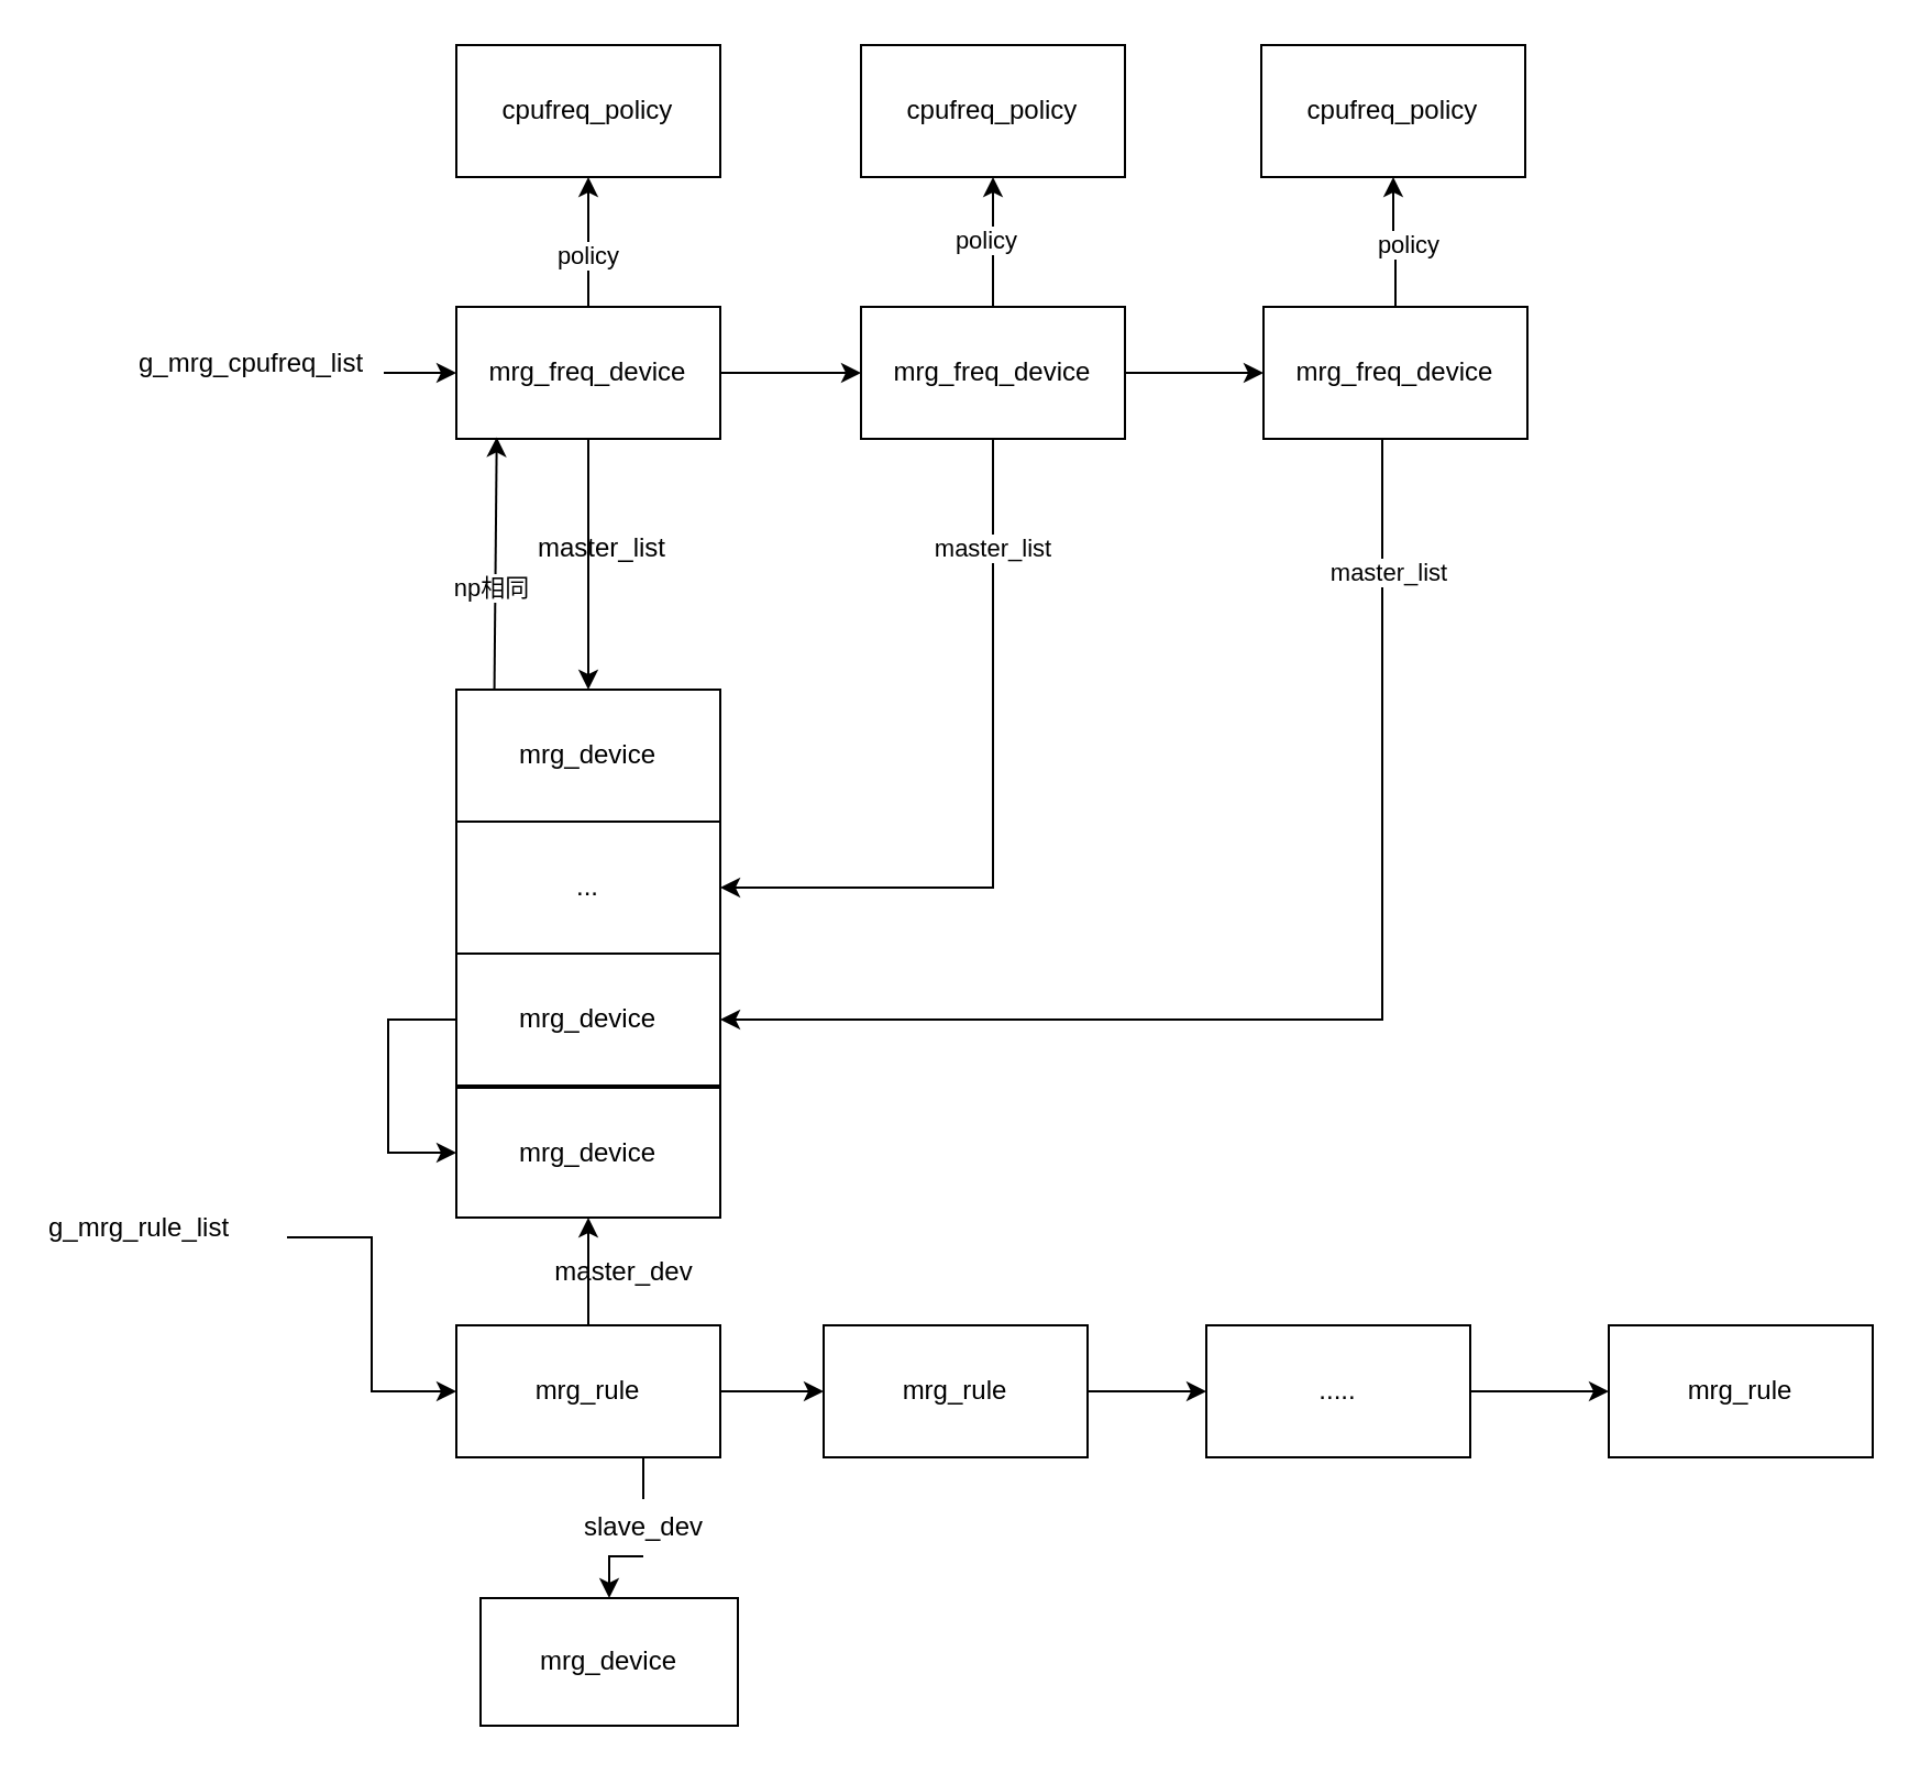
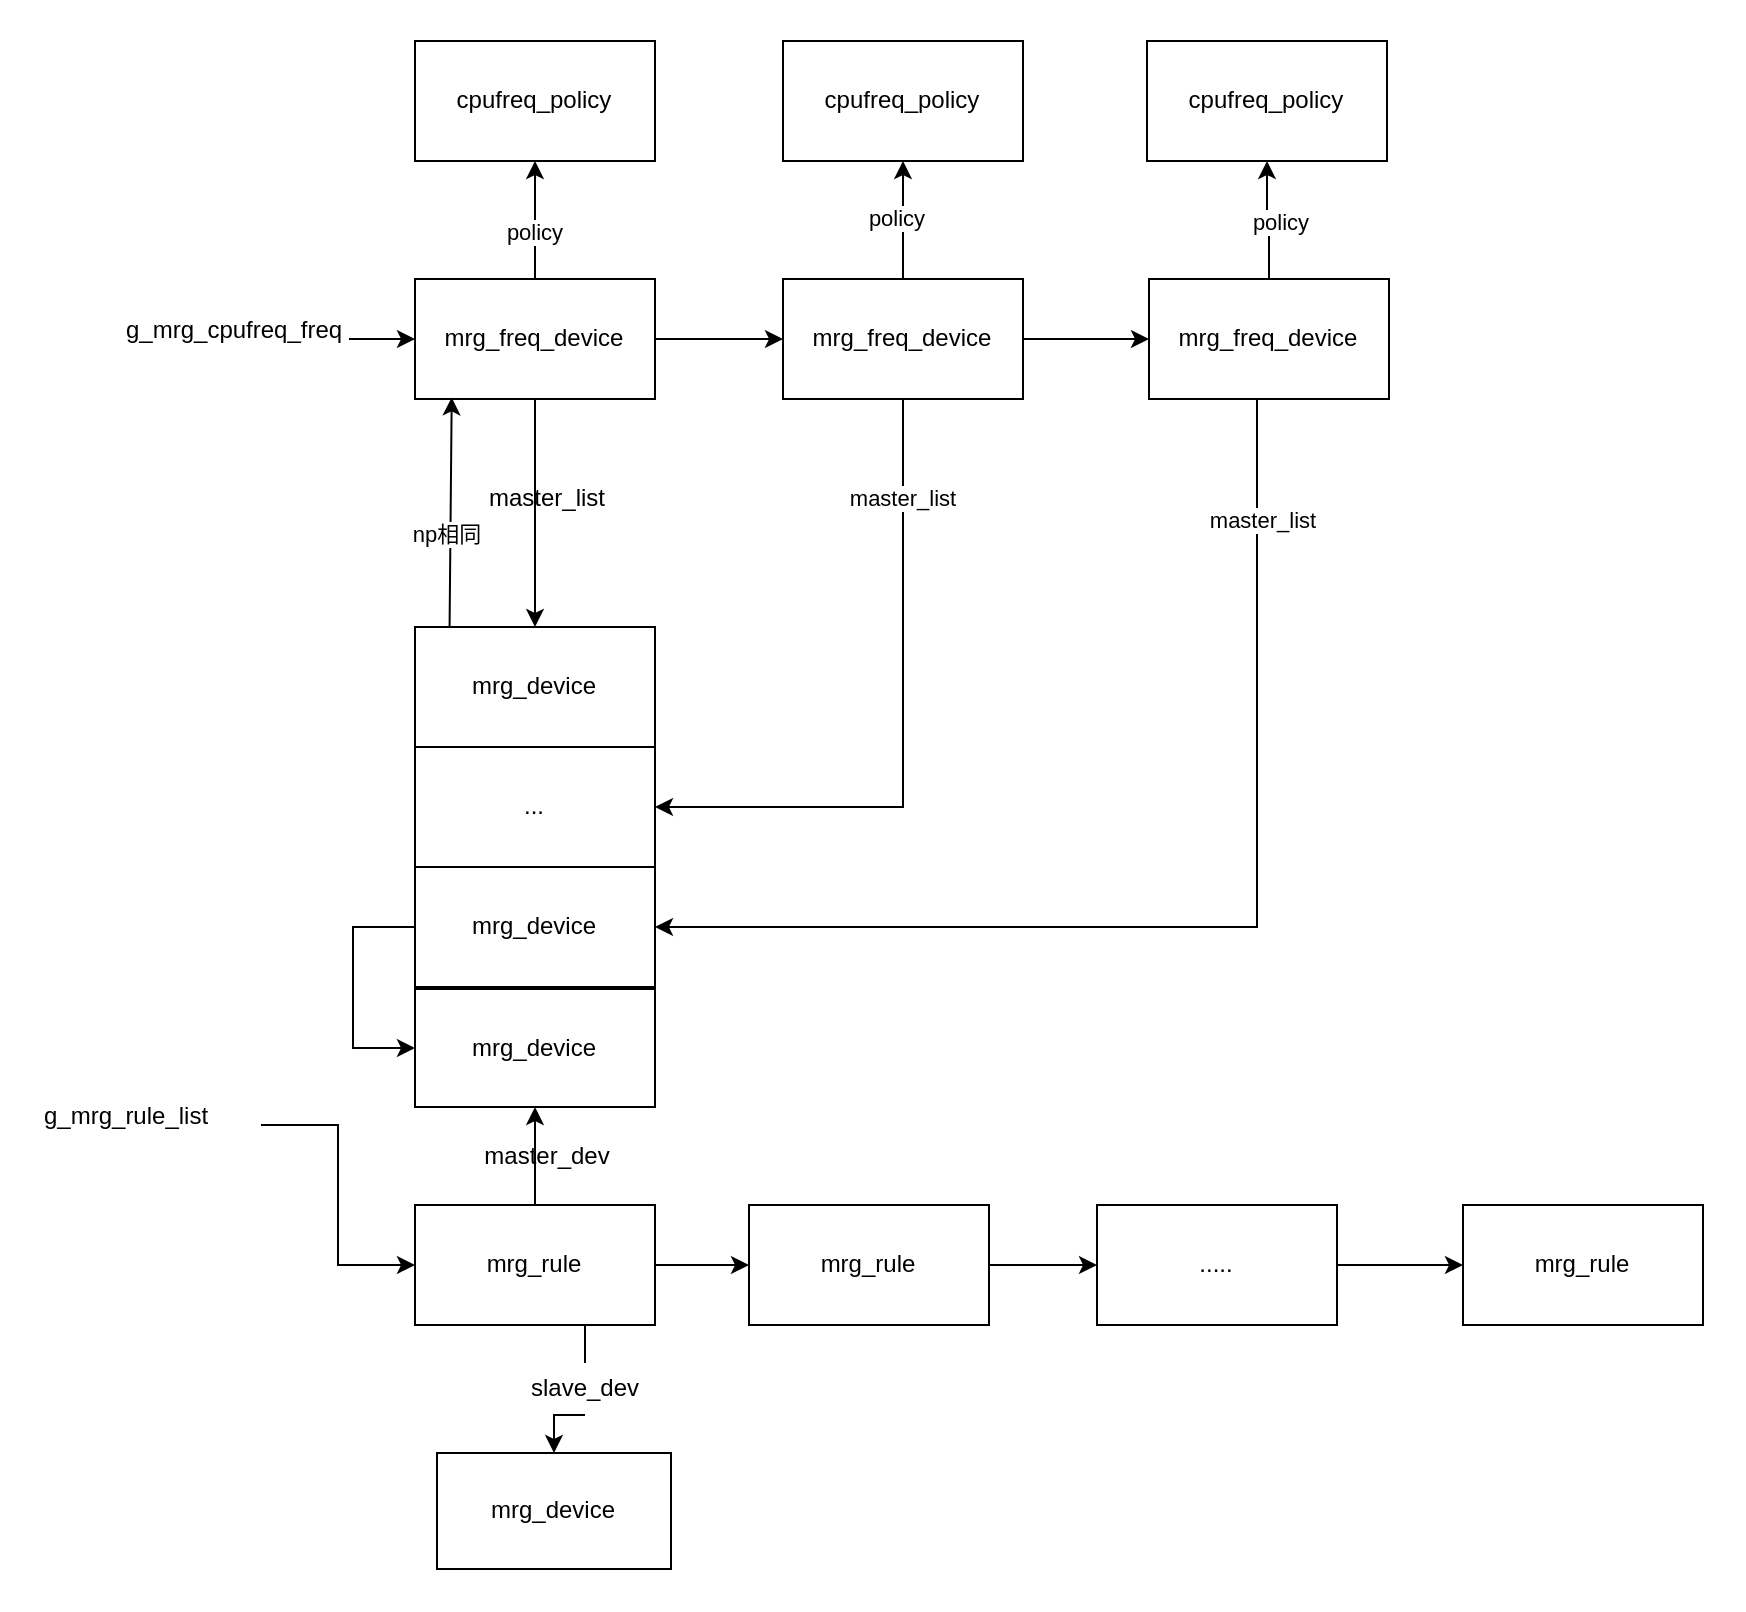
- <mxCell id="28" value="&lt;meta charset=&quot;utf-8&quot;&gt;&lt;article data-content=&quot;[{&amp;quot;type&amp;quot;:&amp;quot;block&amp;quot;,&amp;quot;id&amp;quot;:&amp;quot;Tluz-1677480727434&amp;quot;,&amp;quot;name&amp;quot;:&amp;quot;code&amp;quot;,&amp;quot;data&amp;quot;:{&amp;quot;wrap&amp;quot;:false,&amp;quot;language&amp;quot;:&amp;quot;&amp;quot;,&amp;quot;theme&amp;quot;:&amp;quot;default&amp;quot;},&amp;quot;nodes&amp;quot;:[{&amp;quot;type&amp;quot;:&amp;quot;block&amp;quot;,&amp;quot;id&amp;quot;:&amp;quot;RiQY-1677484245727&amp;quot;,&amp;quot;name&amp;quot;:&amp;quot;code-line&amp;quot;,&amp;quot;data&amp;quot;:{},&amp;quot;nodes&amp;quot;:[{&amp;quot;type&amp;quot;:&amp;quot;text&amp;quot;,&amp;quot;id&amp;quot;:&amp;quot;qBcn-1677484245725&amp;quot;,&amp;quot;leaves&amp;quot;:[{&amp;quot;text&amp;quot;:&amp;quot;g_mrg_cpufreq_list&amp;quot;,&amp;quot;marks&amp;quot;:[]}]}]}],&amp;quot;state&amp;quot;:{}}]&quot;&gt;&lt;div data-language=&quot;&quot; style=&quot;&quot; data-theme=&quot;default&quot;&gt;g_mrg_cpufreq_list&lt;/div&gt;&lt;/article&gt;" style="text;whiteSpace=wrap;html=1;" vertex="1" parent="1"><mxGeometry x="61" y="151" width="113" height="36" as="geometry" /></mxCell>
+ <mxCell id="28" value="&lt;meta charset=&quot;utf-8&quot;&gt;&lt;article data-content=&quot;[{&amp;quot;type&amp;quot;:&amp;quot;block&amp;quot;,&amp;quot;id&amp;quot;:&amp;quot;Tluz-1677480727434&amp;quot;,&amp;quot;name&amp;quot;:&amp;quot;code&amp;quot;,&amp;quot;data&amp;quot;:{&amp;quot;wrap&amp;quot;:false,&amp;quot;language&amp;quot;:&amp;quot;&amp;quot;,&amp;quot;theme&amp;quot;:&amp;quot;default&amp;quot;},&amp;quot;nodes&amp;quot;:[{&amp;quot;type&amp;quot;:&amp;quot;block&amp;quot;,&amp;quot;id&amp;quot;:&amp;quot;RiQY-1677484245727&amp;quot;,&amp;quot;name&amp;quot;:&amp;quot;code-line&amp;quot;,&amp;quot;data&amp;quot;:{},&amp;quot;nodes&amp;quot;:[{&amp;quot;type&amp;quot;:&amp;quot;text&amp;quot;,&amp;quot;id&amp;quot;:&amp;quot;qBcn-1677484245725&amp;quot;,&amp;quot;leaves&amp;quot;:[{&amp;quot;text&amp;quot;:&amp;quot;g_mrg_cpufreq_list&amp;quot;,&amp;quot;marks&amp;quot;:[]}]}]}],&amp;quot;state&amp;quot;:{}}]&quot;&gt;&lt;div data-language=&quot;&quot; style=&quot;&quot; data-theme=&quot;default&quot;&gt;g_mrg_cpufreq_freq&lt;/div&gt;&lt;/article&gt;" style="text;whiteSpace=wrap;html=1;" vertex="1" parent="1"><mxGeometry x="61" y="151" width="113" height="36" as="geometry" /></mxCell>
- <mxCell id="12" value="master_dev" style="text;html=1;align=center;verticalAlign=middle;resizable=0;points=[];autosize=1;strokeColor=none;fillColor=none;" vertex="1" parent="1"><mxGeometry x="242.5" y="565" width="81" height="26" as="geometry" /></mxCell>
+ <mxCell id="12" value="master_dev" style="text;html=1;align=center;verticalAlign=middle;resizable=0;points=[];autosize=1;strokeColor=none;fillColor=none;" vertex="1" parent="1"><mxGeometry x="232.5" y="565" width="81" height="26" as="geometry" /></mxCell>
